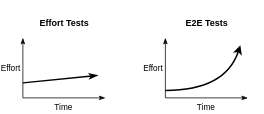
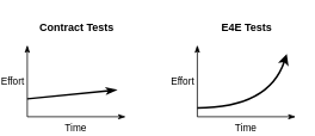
- <mxCell id="10" value="&lt;b&gt;Effort Tests&lt;/b&gt;" style="text;html=1;resizable=0;autosize=1;align=center;verticalAlign=middle;points=[];fillColor=none;strokeColor=none;rounded=0;" vertex="1" parent="9"><mxGeometry x="5" width="100" height="20" as="geometry" /></mxCell>
+ <mxCell id="10" value="&lt;b&gt;Contract Tests&lt;/b&gt;" style="text;html=1;resizable=0;autosize=1;align=center;verticalAlign=middle;points=[];fillColor=none;strokeColor=none;rounded=0;" vertex="1" parent="9"><mxGeometry x="5" width="100" height="20" as="geometry" /></mxCell>
- <mxCell id="3" value="&lt;b&gt;E2E Tests&lt;/b&gt;" style="text;html=1;resizable=0;autosize=1;align=center;verticalAlign=middle;points=[];fillColor=none;strokeColor=none;rounded=0;" vertex="1" parent="2"><mxGeometry x="20" width="70" height="20" as="geometry" /></mxCell>
+ <mxCell id="3" value="&lt;b&gt;E4E Tests&lt;/b&gt;" style="text;html=1;resizable=0;autosize=1;align=center;verticalAlign=middle;points=[];fillColor=none;strokeColor=none;rounded=0;" vertex="1" parent="2"><mxGeometry x="20" width="70" height="20" as="geometry" /></mxCell>
